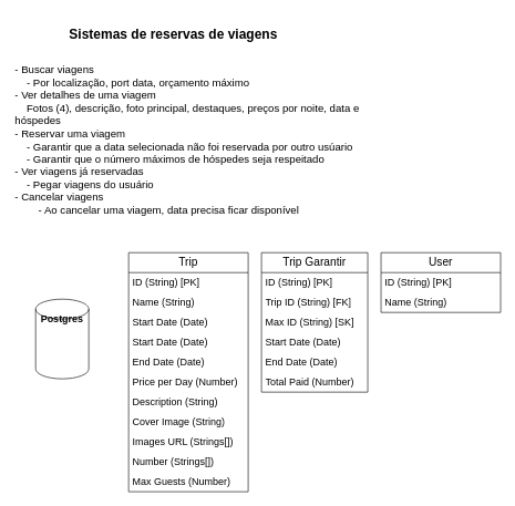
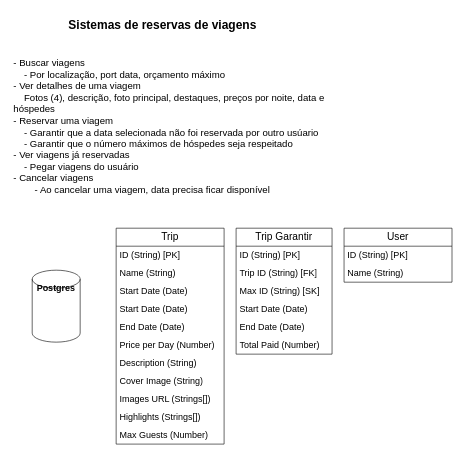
- <mxCell id="2" value="Sistemas de reservas de viagens" style="text;html=1;align=center;verticalAlign=middle;resizable=0;points=[];autosize=1;strokeColor=none;fillColor=none;fontSize=20;fontStyle=1" vertex="1" parent="1"><mxGeometry x="90" y="30" width="340" height="40" as="geometry" /></mxCell>
+ <mxCell id="2" value="Sistemas de reservas de viagens" style="text;html=1;align=center;verticalAlign=middle;resizable=0;points=[];autosize=1;strokeColor=none;fillColor=none;fontSize=20;fontStyle=1" vertex="1" parent="1"><mxGeometry x="100" y="20" width="340" height="40" as="geometry" /></mxCell>
- <mxCell id="17" value="Number (Strings[])" style="text;strokeColor=none;fillColor=none;align=left;verticalAlign=middle;spacingLeft=4;spacingRight=4;overflow=hidden;points=[[0,0.5],[1,0.5]];portConstraint=eastwest;rotatable=0;whiteSpace=wrap;html=1;fontSize=15;" vertex="1" parent="7"><mxGeometry y="300" width="180" height="30" as="geometry" /></mxCell>
+ <mxCell id="17" value="Highlights (Strings[])" style="text;strokeColor=none;fillColor=none;align=left;verticalAlign=middle;spacingLeft=4;spacingRight=4;overflow=hidden;points=[[0,0.5],[1,0.5]];portConstraint=eastwest;rotatable=0;whiteSpace=wrap;html=1;fontSize=15;" vertex="1" parent="7"><mxGeometry y="300" width="180" height="30" as="geometry" /></mxCell>
